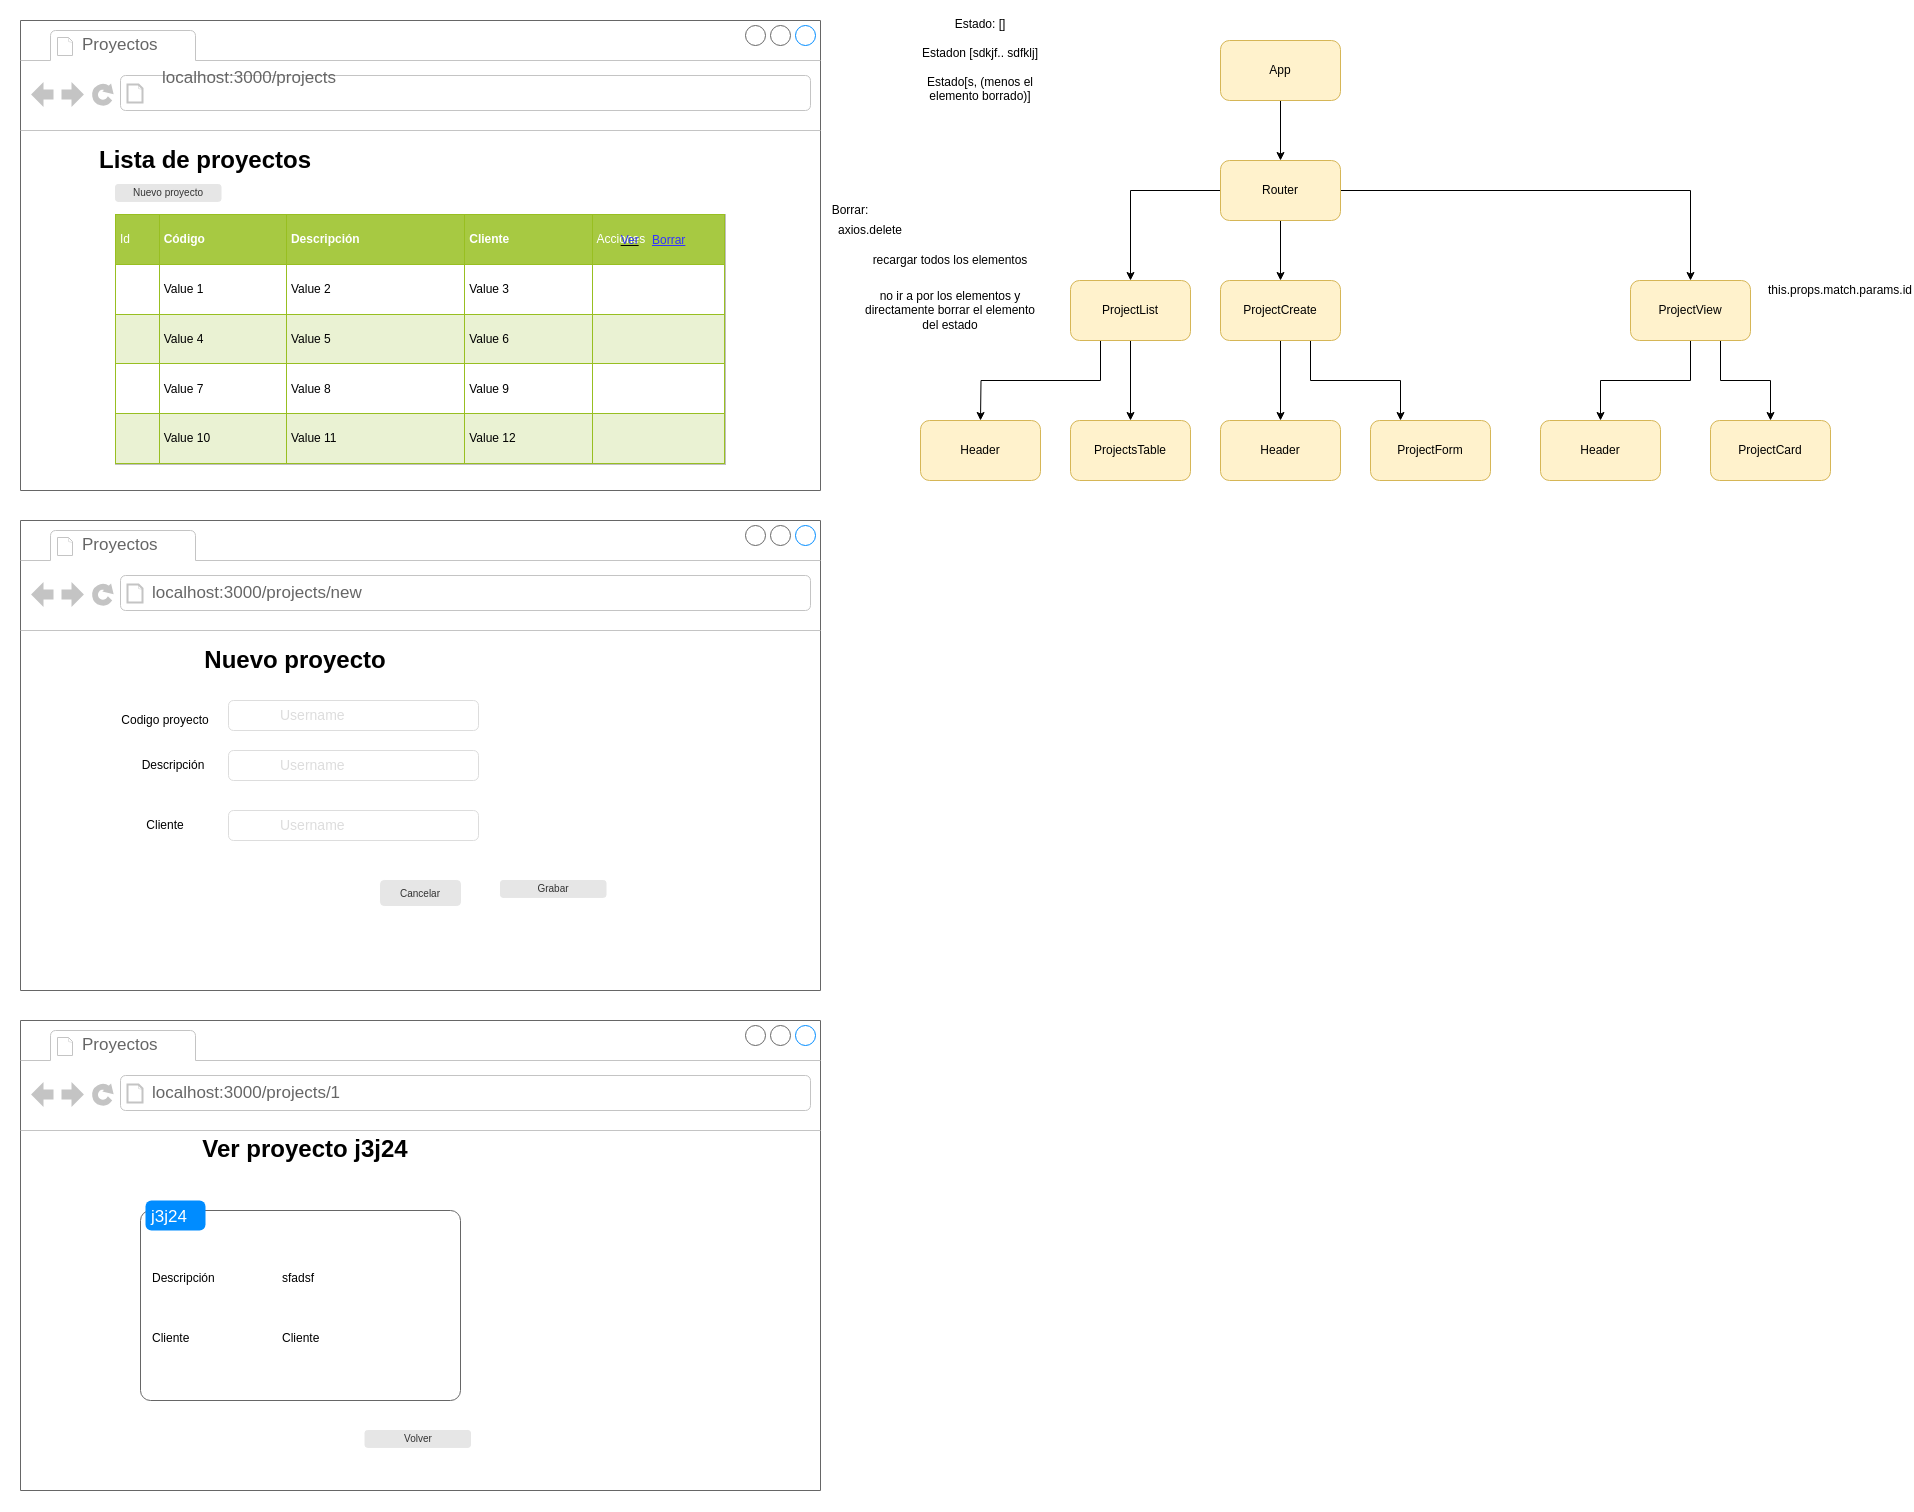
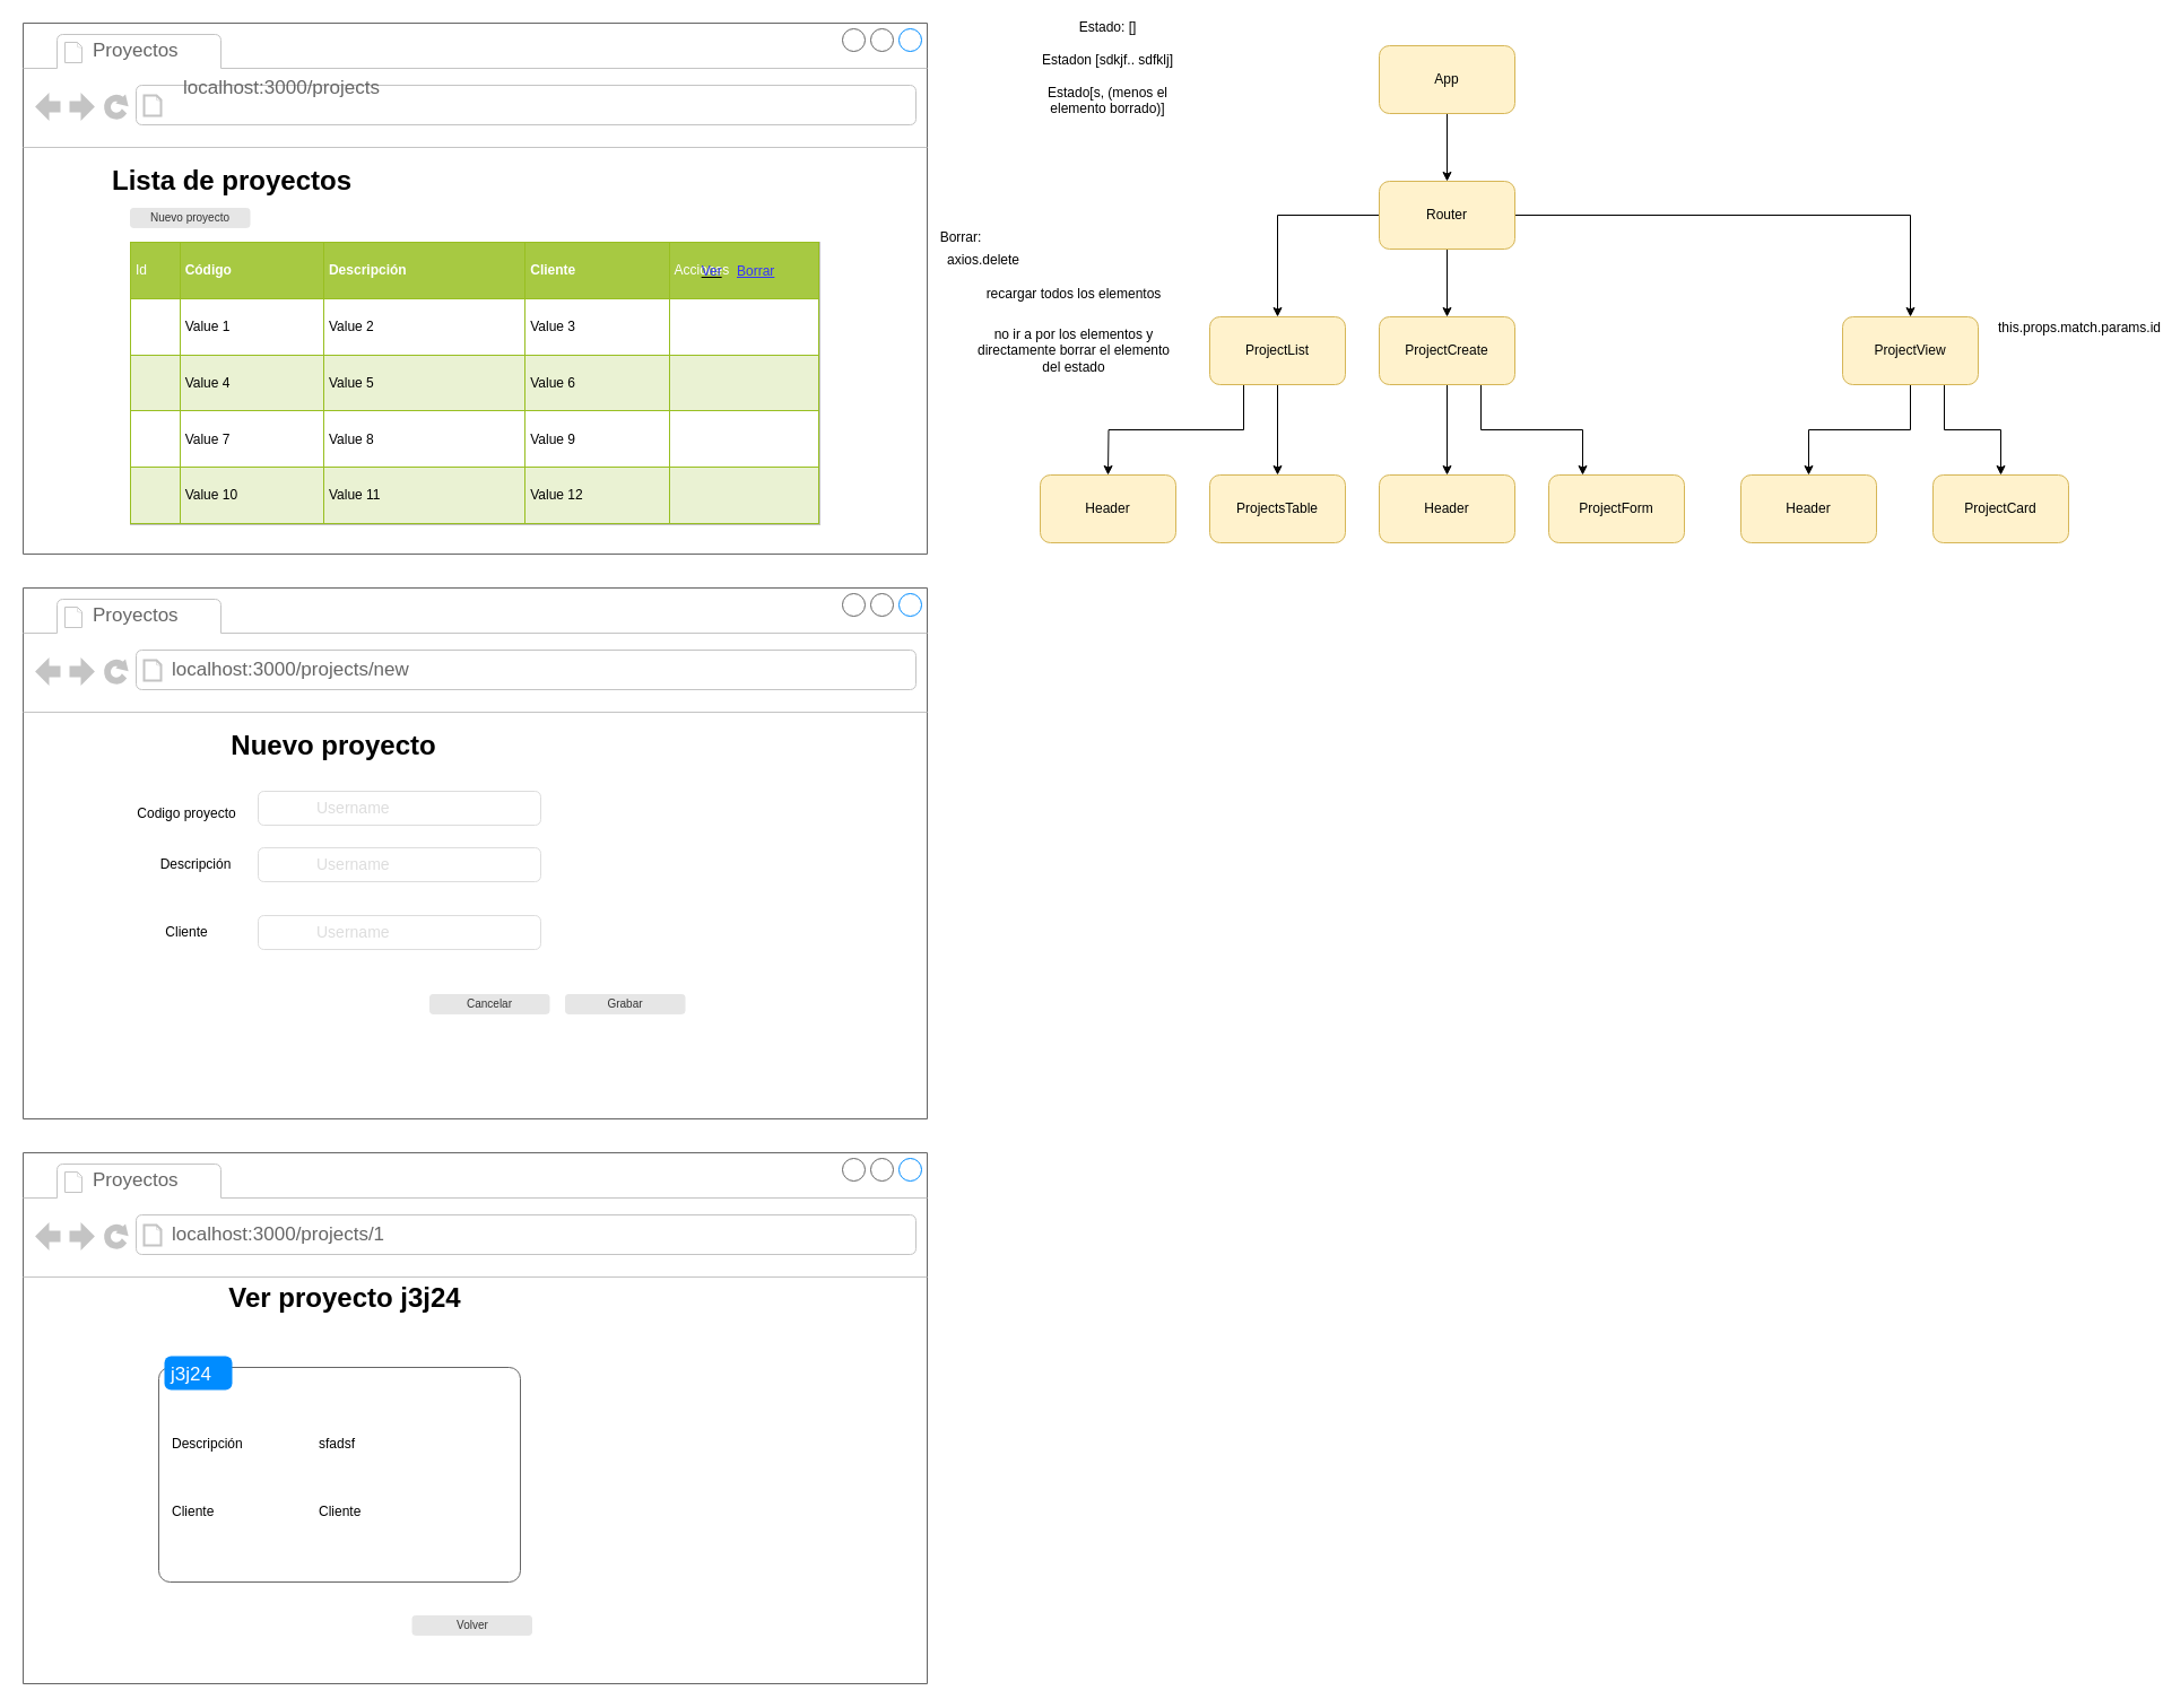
- <mxCell id="19" value="Cancelar" style="rounded=1;html=1;shadow=0;dashed=0;whiteSpace=wrap;fontSize=10;fillColor=#E6E6E6;align=center;strokeColor=#E6E6E6;fontColor=#333333;" parent="9" vertex="1"><mxGeometry x="360" y="360" width="80" height="25" as="geometry" /></mxCell>
+ <mxCell id="19" value="Cancelar" style="rounded=1;html=1;shadow=0;dashed=0;whiteSpace=wrap;fontSize=10;fillColor=#E6E6E6;align=center;strokeColor=#E6E6E6;fontColor=#333333;" parent="9" vertex="1"><mxGeometry x="360" y="360" width="105.5" height="16.88" as="geometry" /></mxCell>
